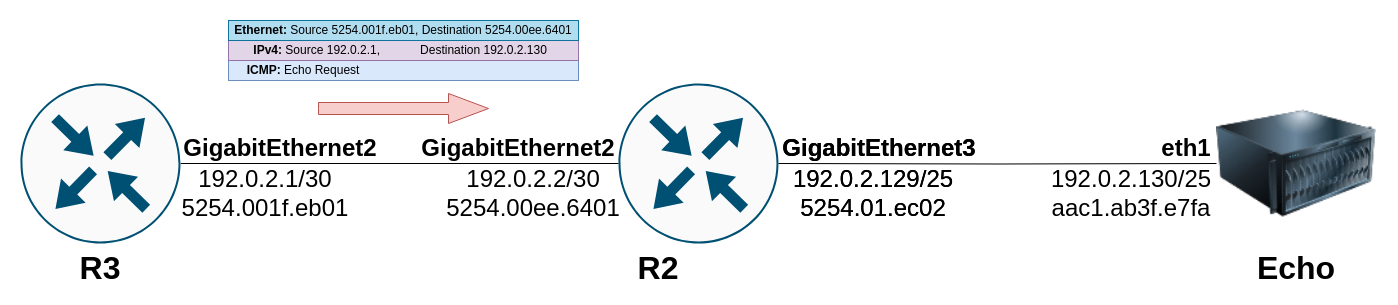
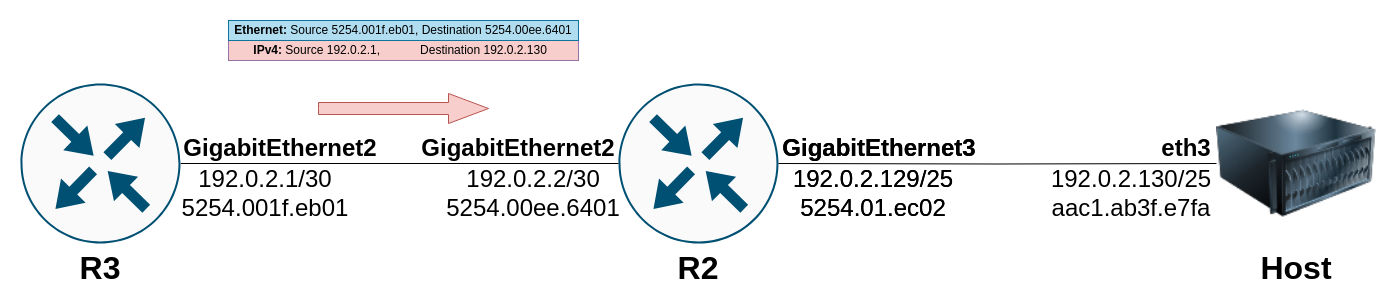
- <mxCell id="14" value="&lt;b&gt;&amp;nbsp; &amp;nbsp; &amp;nbsp; &amp;nbsp;IPv4:&lt;/b&gt; Source 192.0.2.1,&amp;nbsp; &amp;nbsp; &amp;nbsp; &amp;nbsp; &amp;nbsp; &amp;nbsp; Destination 192.0.2.130" style="rounded=0;whiteSpace=wrap;html=1;align=left;fillColor=#e1d5e7;strokeColor=#9673a6;" parent="1" vertex="1"><mxGeometry x="228" y="40" width="350" height="20" as="geometry" /></mxCell>
+ <mxCell id="14" value="&lt;b&gt;&amp;nbsp; &amp;nbsp; &amp;nbsp; &amp;nbsp;IPv4:&lt;/b&gt; Source 192.0.2.1,&amp;nbsp; &amp;nbsp; &amp;nbsp; &amp;nbsp; &amp;nbsp; &amp;nbsp; Destination 192.0.2.130" style="rounded=0;whiteSpace=wrap;html=1;align=left;fillColor=#f8cecc;strokeColor=#9673a6;" parent="1" vertex="1"><mxGeometry x="228" y="40" width="350" height="20" as="geometry" /></mxCell>
- <mxCell id="13" value="&lt;b&gt;&amp;nbsp; &amp;nbsp; &amp;nbsp;ICMP:&lt;/b&gt; Echo Request" style="rounded=0;whiteSpace=wrap;html=1;align=left;fillColor=#dae8fc;strokeColor=#6c8ebf;" parent="1" vertex="1"><mxGeometry x="228" y="60" width="350" height="20" as="geometry" /></mxCell>
- <mxCell id="21" value="&lt;font style=&quot;font-size: 24px&quot;&gt;eth1&lt;/font&gt;" style="text;html=1;strokeColor=none;fillColor=none;align=center;verticalAlign=middle;whiteSpace=wrap;rounded=0;fontSize=12;fontStyle=1" vertex="1" parent="1"><mxGeometry x="1161" y="133" width="50" height="30" as="geometry" /></mxCell>
+ <mxCell id="21" value="&lt;font style=&quot;font-size: 24px&quot;&gt;eth3&lt;/font&gt;" style="text;html=1;strokeColor=none;fillColor=none;align=center;verticalAlign=middle;whiteSpace=wrap;rounded=0;fontSize=12;fontStyle=1" vertex="1" parent="1"><mxGeometry x="1161" y="133" width="50" height="30" as="geometry" /></mxCell>
- <mxCell id="3" value="&lt;font style=&quot;font-size: 32px&quot;&gt;&lt;b&gt;R2&lt;/b&gt;&lt;br&gt;&lt;/font&gt;" style="text;html=1;strokeColor=none;fillColor=none;align=center;verticalAlign=middle;whiteSpace=wrap;rounded=0;" parent="1" vertex="1"><mxGeometry x="618" y="253" width="80" height="30" as="geometry" /></mxCell>
+ <mxCell id="3" value="&lt;font style=&quot;font-size: 32px&quot;&gt;&lt;b&gt;R2&lt;/b&gt;&lt;br&gt;&lt;/font&gt;" style="text;html=1;strokeColor=none;fillColor=none;align=center;verticalAlign=middle;whiteSpace=wrap;rounded=0;" parent="1" vertex="1"><mxGeometry x="658" y="253" width="80" height="30" as="geometry" /></mxCell>
- <mxCell id="19" value="&lt;font style=&quot;font-size: 32px&quot;&gt;&lt;b&gt;Echo&lt;/b&gt;&lt;br&gt;&lt;/font&gt;" style="text;html=1;strokeColor=none;fillColor=none;align=center;verticalAlign=middle;whiteSpace=wrap;rounded=0;" vertex="1" parent="1"><mxGeometry x="1251" y="253" width="90" height="30" as="geometry" /></mxCell>
+ <mxCell id="19" value="&lt;font style=&quot;font-size: 32px&quot;&gt;&lt;b&gt;Host&lt;/b&gt;&lt;br&gt;&lt;/font&gt;" style="text;html=1;strokeColor=none;fillColor=none;align=center;verticalAlign=middle;whiteSpace=wrap;rounded=0;" vertex="1" parent="1"><mxGeometry x="1251" y="253" width="90" height="30" as="geometry" /></mxCell>
